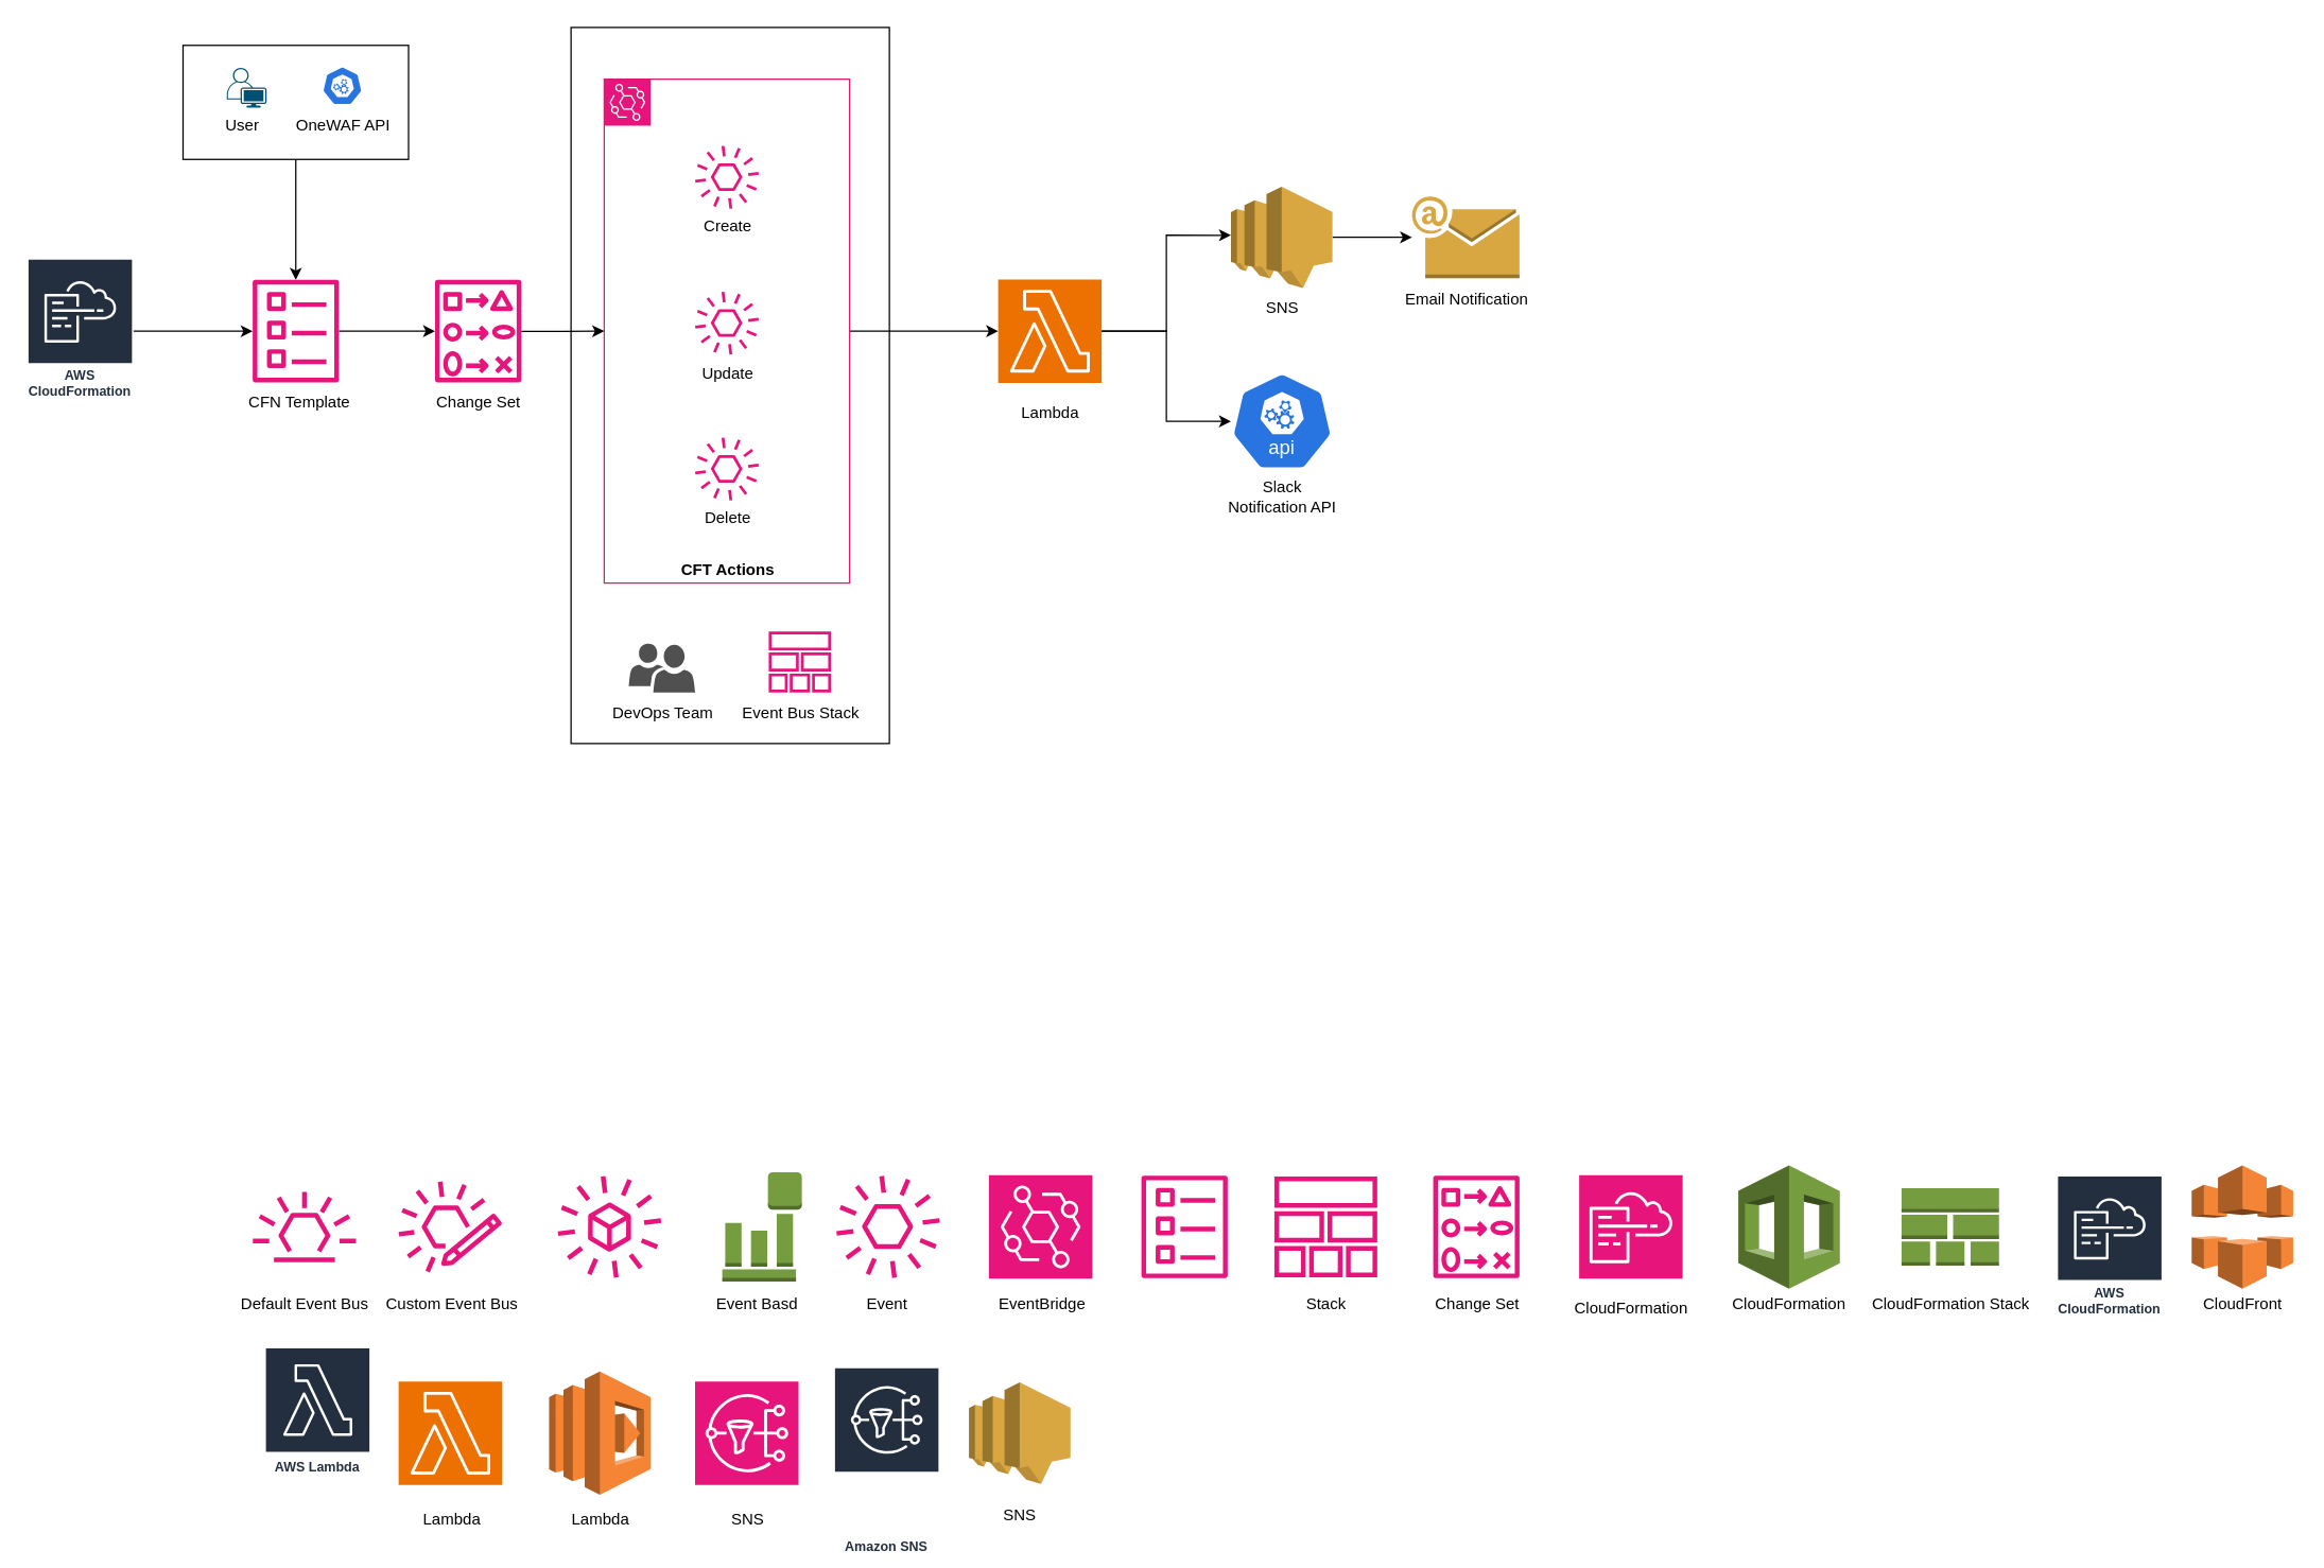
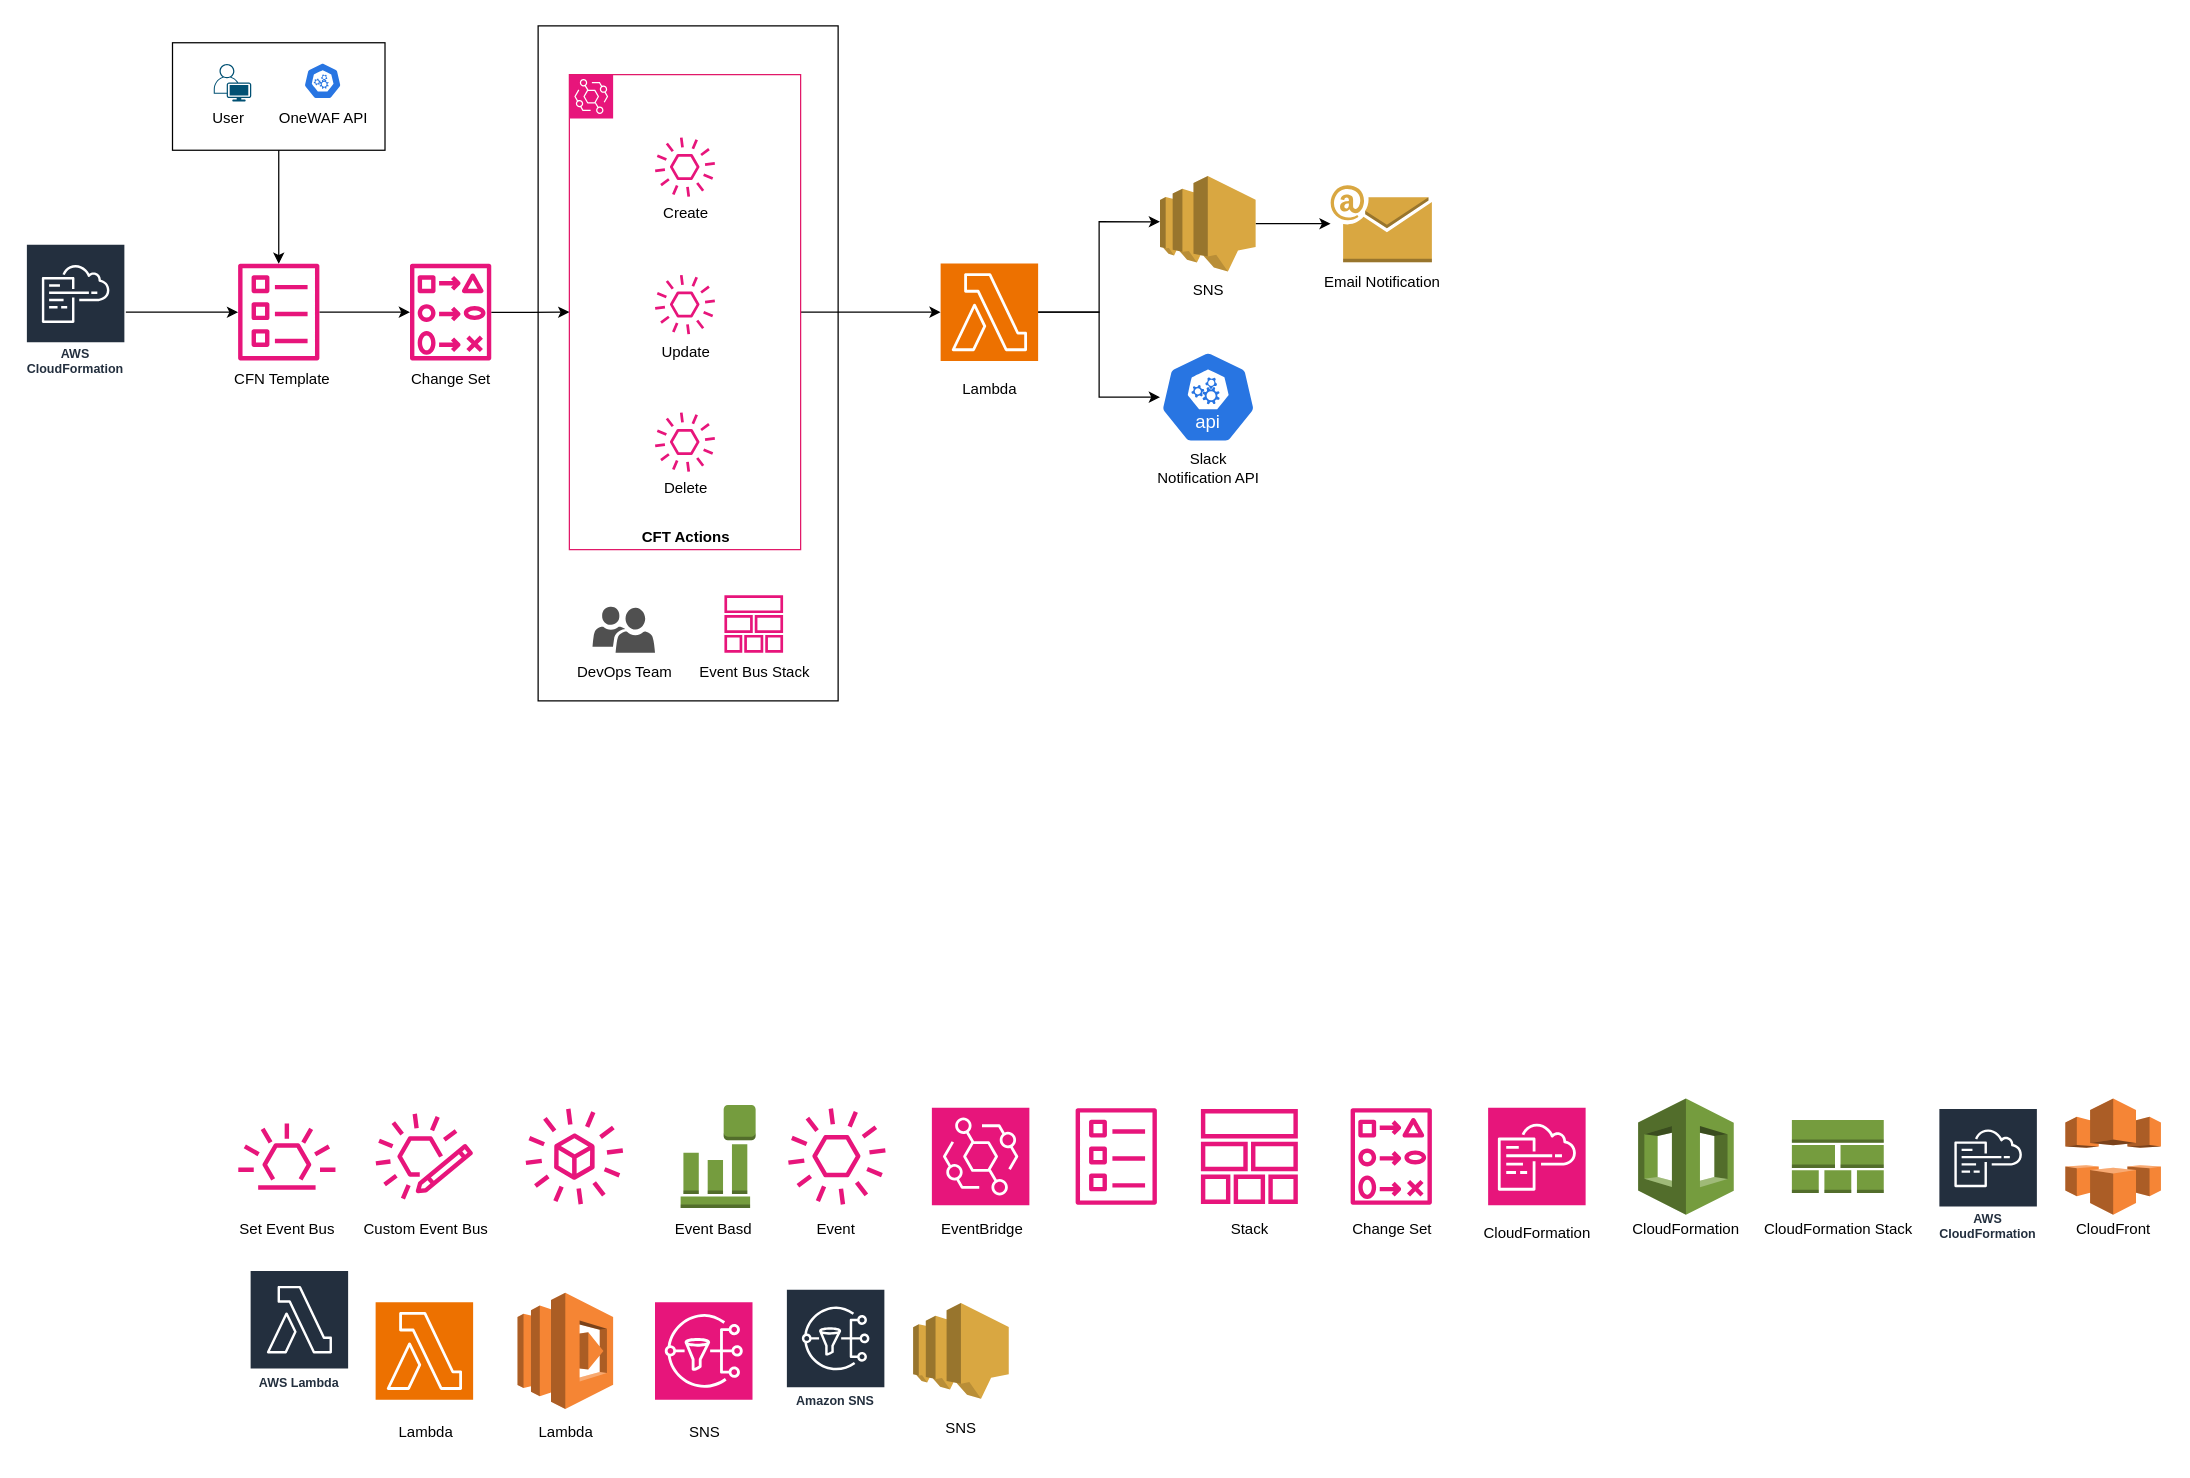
- <mxCell id="12" value="Default Event Bus" style="text;html=1;align=center;verticalAlign=middle;resizable=0;points=[];autosize=1;strokeColor=none;fillColor=none;" vertex="1" parent="1"><mxGeometry x="169" y="968" width="120" height="30" as="geometry" /></mxCell>
+ <mxCell id="12" value="Set Event Bus" style="text;html=1;align=center;verticalAlign=middle;resizable=0;points=[];autosize=1;strokeColor=none;fillColor=none;" vertex="1" parent="1"><mxGeometry x="169" y="968" width="120" height="30" as="geometry" /></mxCell>
- <mxCell id="53" value="Amazon SNS" style="sketch=0;outlineConnect=0;fontColor=#232F3E;gradientColor=none;strokeColor=#ffffff;fillColor=#232F3E;dashed=0;verticalLabelPosition=middle;verticalAlign=bottom;align=center;html=1;whiteSpace=wrap;fontSize=10;fontStyle=1;spacing=3;shape=mxgraph.aws4.productIcon;prIcon=mxgraph.aws4.sns;" vertex="1" parent="1"><mxGeometry x="628" y="1030" width="80" height="145" as="geometry" /></mxCell>
+ <mxCell id="53" value="Amazon SNS" style="sketch=0;outlineConnect=0;fontColor=#232F3E;gradientColor=none;strokeColor=#ffffff;fillColor=#232F3E;dashed=0;verticalLabelPosition=middle;verticalAlign=bottom;align=center;html=1;whiteSpace=wrap;fontSize=10;fontStyle=1;spacing=3;shape=mxgraph.aws4.productIcon;prIcon=mxgraph.aws4.sns;" vertex="1" parent="1"><mxGeometry x="628" y="1030" width="80" height="100" as="geometry" /></mxCell>
